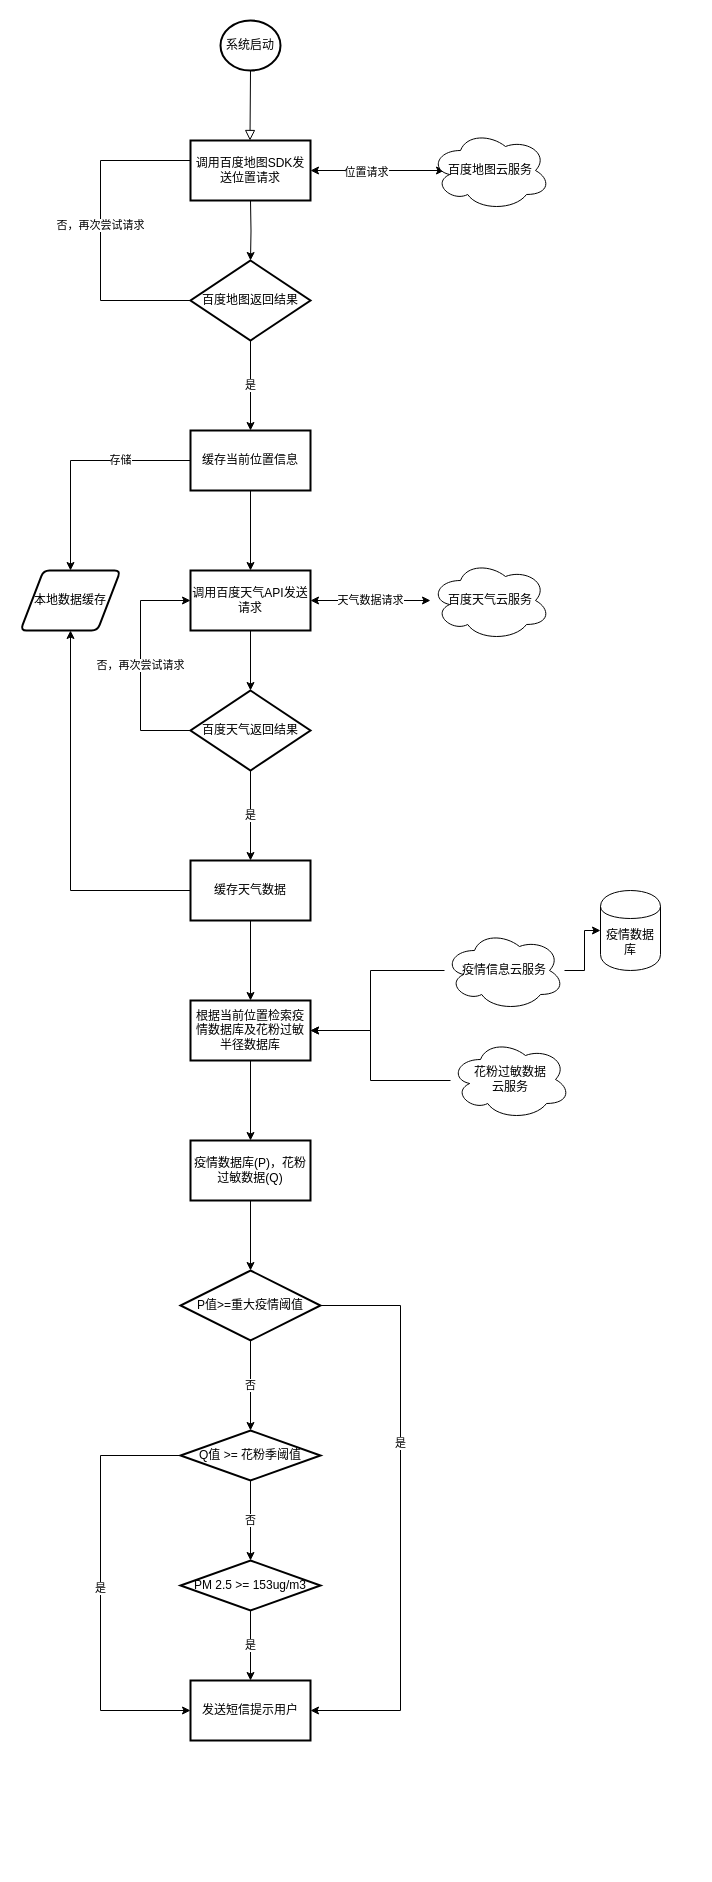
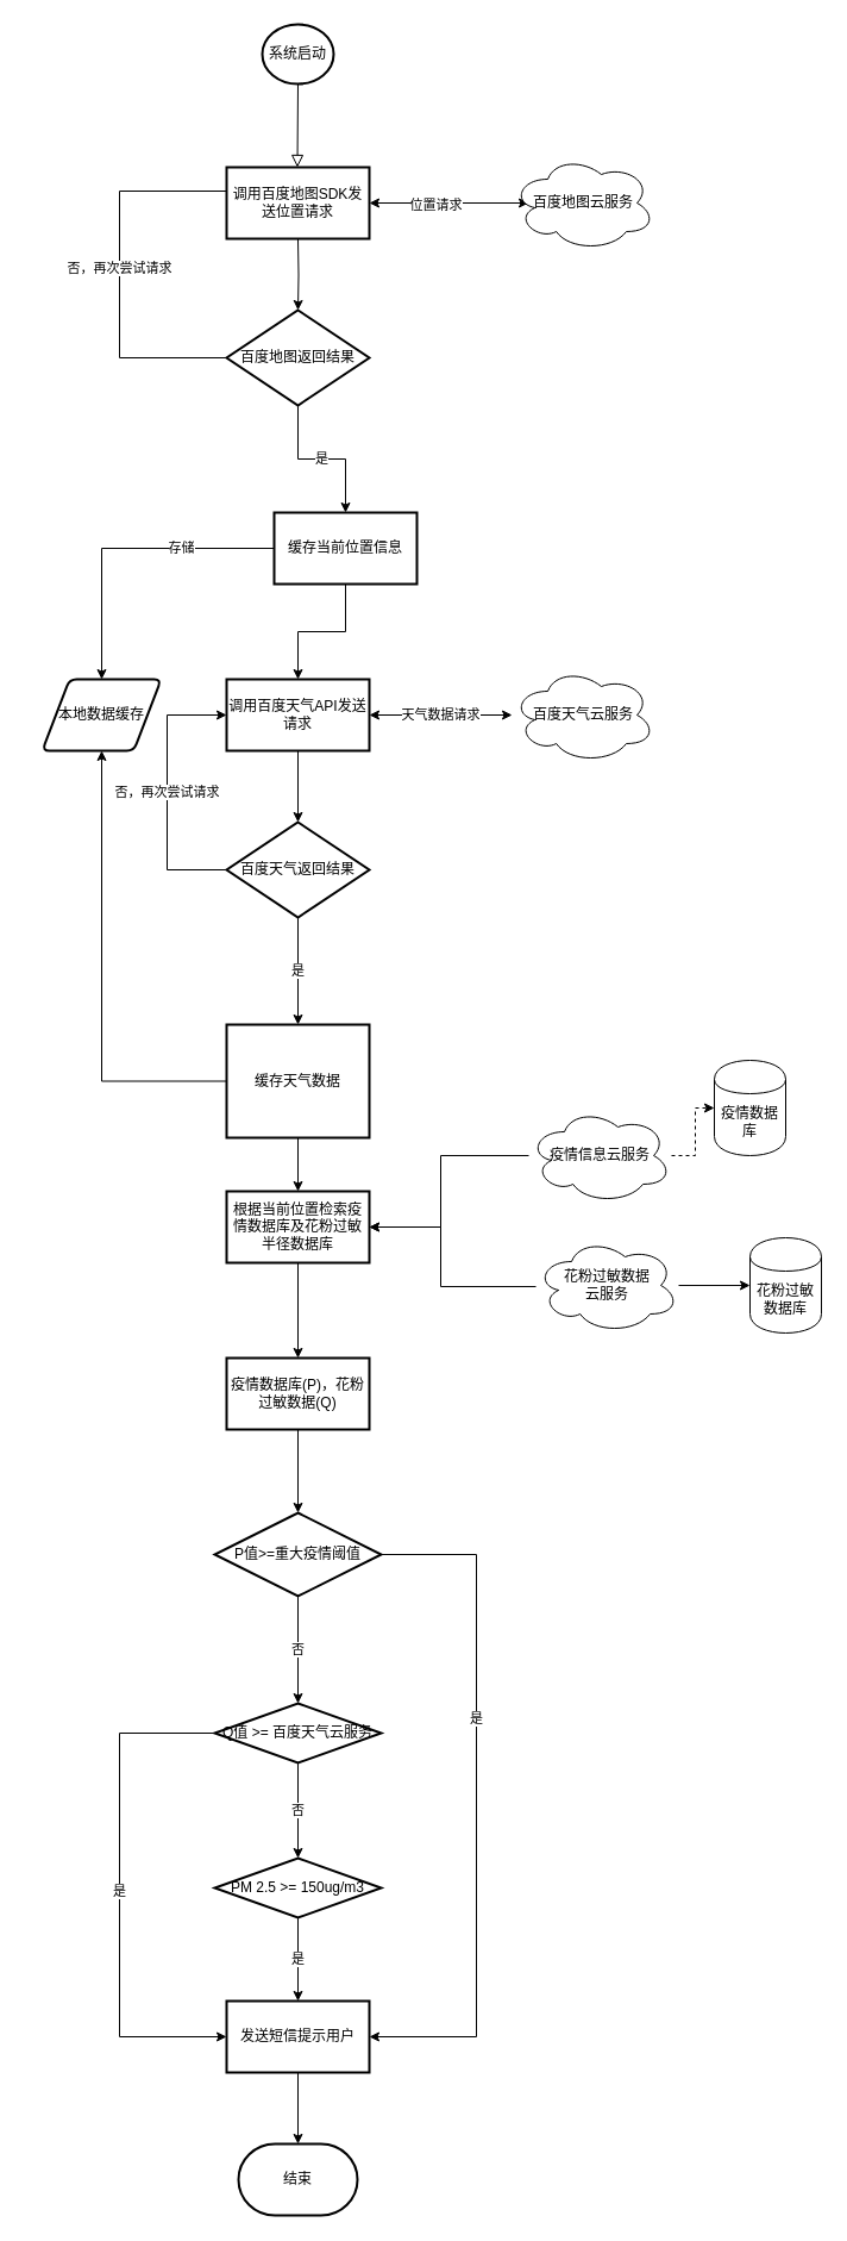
- <mxCell id="13" value="缓存当前位置信息" style="whiteSpace=wrap;html=1;strokeWidth=2;" parent="1" vertex="1"><mxGeometry x="190" y="430" width="120" height="60" as="geometry" /></mxCell>
+ <mxCell id="13" value="缓存当前位置信息" style="whiteSpace=wrap;html=1;strokeWidth=2;" parent="1" vertex="1"><mxGeometry x="230" y="430" width="120" height="60" as="geometry" /></mxCell>
- <mxCell id="16" value="本地数据缓存" style="shape=parallelogram;html=1;strokeWidth=2;perimeter=parallelogramPerimeter;whiteSpace=wrap;rounded=1;arcSize=12;size=0.23;" parent="1" vertex="1"><mxGeometry x="20" y="570" width="100" height="60" as="geometry" /></mxCell>
+ <mxCell id="16" value="本地数据缓存" style="shape=parallelogram;html=1;strokeWidth=2;perimeter=parallelogramPerimeter;whiteSpace=wrap;rounded=1;arcSize=12;size=0.23;" parent="1" vertex="1"><mxGeometry x="35" y="570" width="100" height="60" as="geometry" /></mxCell>
- <mxCell id="23" value="缓存天气数据" style="whiteSpace=wrap;html=1;strokeWidth=2;" parent="1" vertex="1"><mxGeometry x="190" y="860" width="120" height="60" as="geometry" /></mxCell>
+ <mxCell id="23" value="缓存天气数据" style="whiteSpace=wrap;html=1;strokeWidth=2;" parent="1" vertex="1"><mxGeometry x="190" y="860" width="120" height="95" as="geometry" /></mxCell>
- <mxCell id="43" value="" style="edgeStyle=orthogonalEdgeStyle;rounded=0;orthogonalLoop=1;jettySize=auto;html=1;" edge="1" parent="1" source="44" target="49"><mxGeometry relative="1" as="geometry" /></mxCell>
+ <mxCell id="43" value="" style="edgeStyle=orthogonalEdgeStyle;rounded=0;orthogonalLoop=1;jettySize=auto;html=1;dashed=1;" edge="1" parent="1" source="44" target="49"><mxGeometry relative="1" as="geometry" /></mxCell>
+ <mxCell id="46" value="" style="edgeStyle=orthogonalEdgeStyle;rounded=0;orthogonalLoop=1;jettySize=auto;html=1;" edge="1" parent="1" source="47" target="48"><mxGeometry relative="1" as="geometry" /></mxCell>
+ <mxCell id="48" value="花粉过敏数据库" style="shape=cylinder;whiteSpace=wrap;html=1;boundedLbl=1;backgroundOutline=1;" vertex="1" parent="1"><mxGeometry x="630" y="1039" width="60" height="80" as="geometry" /></mxCell>
- <mxCell id="33" value="Q值 &amp;gt;=&amp;nbsp;花粉季阈值" style="strokeWidth=2;html=1;shape=mxgraph.flowchart.decision;whiteSpace=wrap;" parent="1" vertex="1"><mxGeometry x="180" y="1430" width="140" height="50" as="geometry" /></mxCell>
+ <mxCell id="33" value="Q值 &amp;gt;=&amp;nbsp;百度天气云服务" style="strokeWidth=2;html=1;shape=mxgraph.flowchart.decision;whiteSpace=wrap;" parent="1" vertex="1"><mxGeometry x="180" y="1430" width="140" height="50" as="geometry" /></mxCell>
- <mxCell id="37" value="PM 2.5 &amp;gt;= 153ug/m3" style="strokeWidth=2;html=1;shape=mxgraph.flowchart.decision;whiteSpace=wrap;" parent="1" vertex="1"><mxGeometry x="180" y="1560" width="140" height="50" as="geometry" /></mxCell>
+ <mxCell id="37" value="PM 2.5 &amp;gt;= 150ug/m3" style="strokeWidth=2;html=1;shape=mxgraph.flowchart.decision;whiteSpace=wrap;" parent="1" vertex="1"><mxGeometry x="180" y="1560" width="140" height="50" as="geometry" /></mxCell>
+ <mxCell id="34" value="" style="edgeStyle=orthogonalEdgeStyle;rounded=0;orthogonalLoop=1;jettySize=auto;html=1;" parent="1" source="35" target="38" edge="1"><mxGeometry relative="1" as="geometry" /></mxCell>
+ <mxCell id="38" value="结束" style="strokeWidth=2;html=1;shape=mxgraph.flowchart.terminator;whiteSpace=wrap;" parent="1" vertex="1"><mxGeometry x="200" y="1800" width="100" height="60" as="geometry" /></mxCell>
